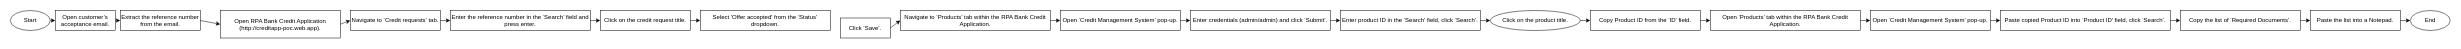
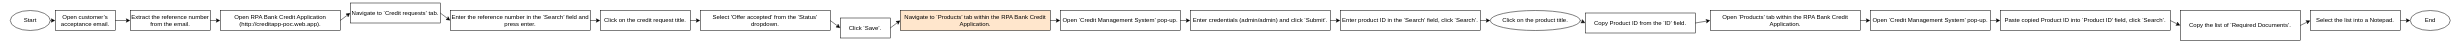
- <mxCell id="4" value="Extract the reference number from the email." style="rounded=0;whiteSpace=wrap;html=1;" parent="1" vertex="1"><mxGeometry x="240" y="20" width="160" height="40" as="geometry" /></mxCell>
+ <mxCell id="4" value="Extract the reference number from the email." style="rounded=0;whiteSpace=wrap;html=1;" parent="1" vertex="1"><mxGeometry x="260" y="20" width="160" height="40" as="geometry" /></mxCell>
- <mxCell id="6" value="Navigate to ‘Credit requests’ tab." style="rounded=0;whiteSpace=wrap;html=1;" parent="1" vertex="1"><mxGeometry x="700" y="20" width="180" height="40" as="geometry" /></mxCell>
+ <mxCell id="6" value="Navigate to ‘Credit requests’ tab." style="rounded=0;whiteSpace=wrap;html=1;" parent="1" vertex="1"><mxGeometry x="700" y="5" width="180" height="40" as="geometry" /></mxCell>
- <mxCell id="11" value="Navigate to ‘Products’ tab within the RPA Bank Credit Application." style="rounded=0;whiteSpace=wrap;html=1;" parent="1" vertex="1"><mxGeometry x="1800" y="20" width="300" height="40" as="geometry" /></mxCell>
+ <mxCell id="11" value="Navigate to ‘Products’ tab within the RPA Bank Credit Application." style="rounded=0;whiteSpace=wrap;html=1;fillColor=#ffe6cc;" parent="1" vertex="1"><mxGeometry x="1800" y="20" width="300" height="40" as="geometry" /></mxCell>
- <mxCell id="16" value="Copy Product ID from the ‘ID’ field." style="rounded=0;whiteSpace=wrap;html=1;" parent="1" vertex="1"><mxGeometry x="3180" y="20" width="220" height="40" as="geometry" /></mxCell>
+ <mxCell id="16" value="Copy Product ID from the ‘ID’ field." style="rounded=0;whiteSpace=wrap;html=1;" parent="1" vertex="1"><mxGeometry x="3170" y="25" width="220" height="40" as="geometry" /></mxCell>
- <mxCell id="20" value="Copy the list of ‘Required Documents’." style="rounded=0;whiteSpace=wrap;html=1;" parent="1" vertex="1"><mxGeometry x="4360" y="20" width="240" height="40" as="geometry" /></mxCell>
+ <mxCell id="20" value="Copy the list of ‘Required Documents’." style="rounded=0;whiteSpace=wrap;html=1;" parent="1" vertex="1"><mxGeometry x="4360" y="20" width="240" height="60" as="geometry" /></mxCell>
- <mxCell id="21" value="Paste the list into a Notepad." style="rounded=0;whiteSpace=wrap;html=1;" parent="1" vertex="1"><mxGeometry x="4620" y="20" width="180" height="40" as="geometry" /></mxCell>
+ <mxCell id="21" value="Select the list into a Notepad." style="rounded=0;whiteSpace=wrap;html=1;" parent="1" vertex="1"><mxGeometry x="4620" y="20" width="180" height="40" as="geometry" /></mxCell>
- <mxCell id="5" value="Open RPA Bank Credit Application (http://creditapp-poc.web.app)." style="rounded=0;whiteSpace=wrap;html=1;" parent="1" vertex="1"><mxGeometry x="440" y="20" width="240" height="55" as="geometry" /></mxCell>
+ <mxCell id="5" value="Open RPA Bank Credit Application (http://creditapp-poc.web.app)." style="rounded=0;whiteSpace=wrap;html=1;" parent="1" vertex="1"><mxGeometry x="440" y="20" width="240" height="40" as="geometry" /></mxCell>
+ <mxCell id="30" value="" style="endArrow=classic;html=1;exitX=1;exitY=0.5;exitDx=0;exitDy=0;entryX=0;entryY=0.5;entryDx=0;entryDy=0;" parent="1" source="9" target="10" edge="1"><mxGeometry width="50" height="50" relative="1" as="geometry"><mxPoint x="1660" y="40" as="sourcePoint" /><mxPoint x="1710" y="40" as="targetPoint" /></mxGeometry></mxCell>
